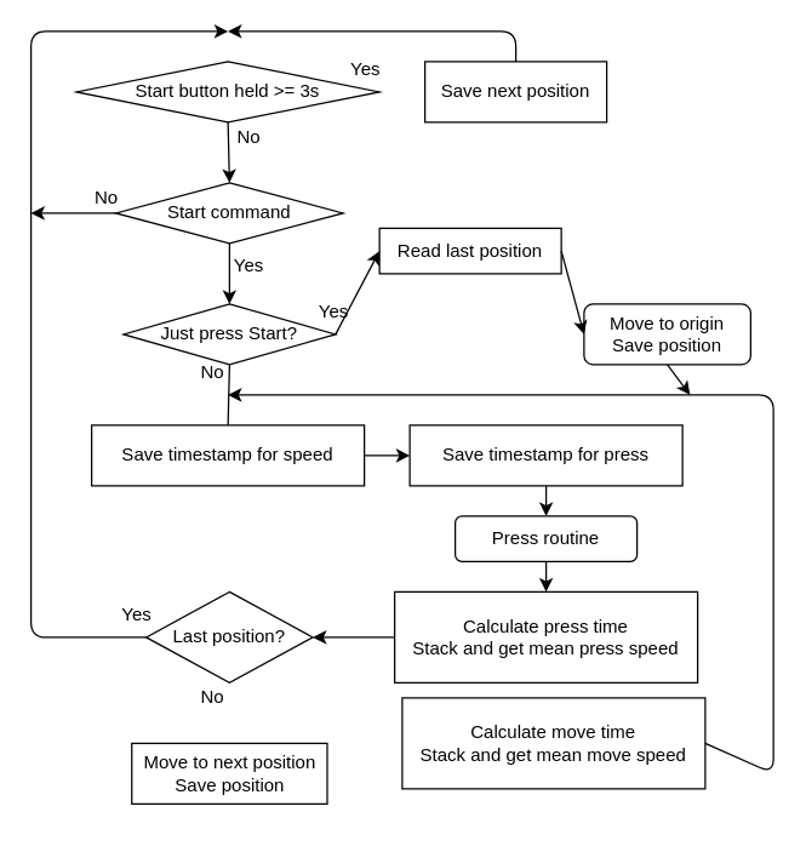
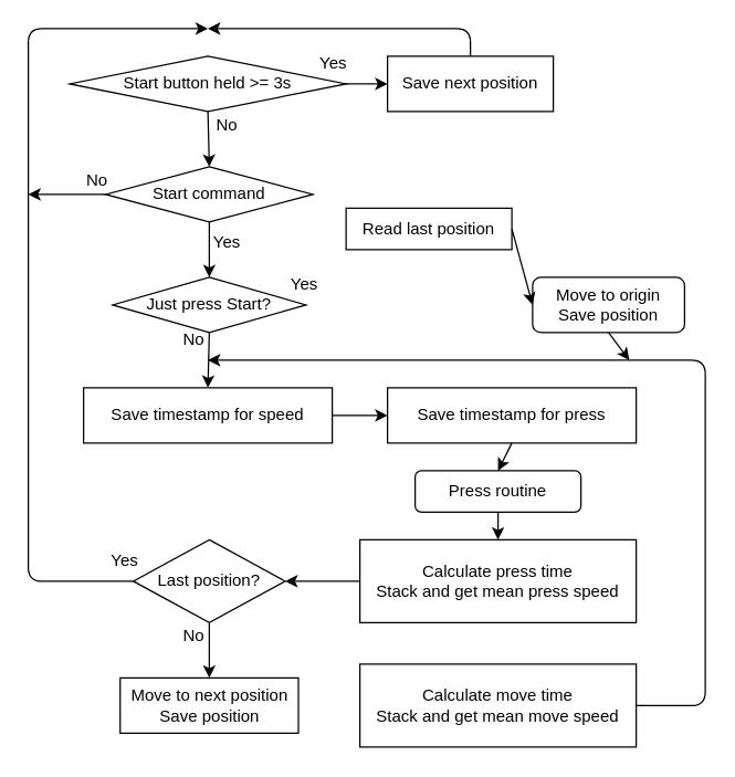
+ <mxCell id="10" value="" style="endArrow=classic;html=1;exitX=1;exitY=0.5;exitDx=0;exitDy=0;entryX=0;entryY=0.5;entryDx=0;entryDy=0;" parent="1" source="3" target="5" edge="1"><mxGeometry width="50" height="50" relative="1" as="geometry"><mxPoint x="140" y="250" as="sourcePoint" /><mxPoint x="190" y="200" as="targetPoint" /></mxGeometry></mxCell>
- <mxCell id="13" value="" style="endArrow=classic;html=1;exitX=1;exitY=0.5;exitDx=0;exitDy=0;entryX=0;entryY=0.5;entryDx=0;entryDy=0;" parent="1" source="6" target="2" edge="1"><mxGeometry width="50" height="50" relative="1" as="geometry"><mxPoint x="140" y="250" as="sourcePoint" /><mxPoint x="190" y="200" as="targetPoint" /></mxGeometry></mxCell>
- <mxCell id="16" value="" style="endArrow=none;html=1;exitX=0.5;exitY=1;exitDx=0;exitDy=0;entryX=0.5;entryY=0;entryDx=0;entryDy=0;" parent="1" source="6" target="8" edge="1"><mxGeometry width="50" height="50" relative="1" as="geometry"><mxPoint x="140" y="250" as="sourcePoint" /><mxPoint x="190" y="200" as="targetPoint" /></mxGeometry></mxCell>
+ <mxCell id="16" value="" style="endArrow=classic;html=1;exitX=0.5;exitY=1;exitDx=0;exitDy=0;entryX=0.5;entryY=0;entryDx=0;entryDy=0;" parent="1" source="6" target="8" edge="1"><mxGeometry width="50" height="50" relative="1" as="geometry"><mxPoint x="140" y="250" as="sourcePoint" /><mxPoint x="190" y="200" as="targetPoint" /></mxGeometry></mxCell>
- <mxCell id="22" value="Save timestamp for press" style="rounded=0;whiteSpace=wrap;html=1;" parent="1" vertex="1"><mxGeometry x="270" y="280" width="180" height="40" as="geometry" /></mxCell>
+ <mxCell id="22" value="Save timestamp for press" style="rounded=0;whiteSpace=wrap;html=1;" parent="1" vertex="1"><mxGeometry x="280" y="280" width="180" height="40" as="geometry" /></mxCell>
+ <mxCell id="35" value="" style="endArrow=classic;html=1;exitX=0.5;exitY=1;exitDx=0;exitDy=0;entryX=0.5;entryY=0;entryDx=0;entryDy=0;" parent="1" source="28" target="34" edge="1"><mxGeometry width="50" height="50" relative="1" as="geometry"><mxPoint x="140" y="440" as="sourcePoint" /><mxPoint x="190" y="390" as="targetPoint" /></mxGeometry></mxCell>
- <mxCell id="37" value="Calculate move time&lt;br&gt;Stack and get mean move speed" style="rounded=0;whiteSpace=wrap;html=1;" parent="1" vertex="1"><mxGeometry x="265" y="460" width="200" height="60" as="geometry" /></mxCell>
+ <mxCell id="37" value="Calculate move time&lt;br&gt;Stack and get mean move speed" style="rounded=0;whiteSpace=wrap;html=1;" parent="1" vertex="1"><mxGeometry x="260" y="480" width="200" height="60" as="geometry" /></mxCell>
